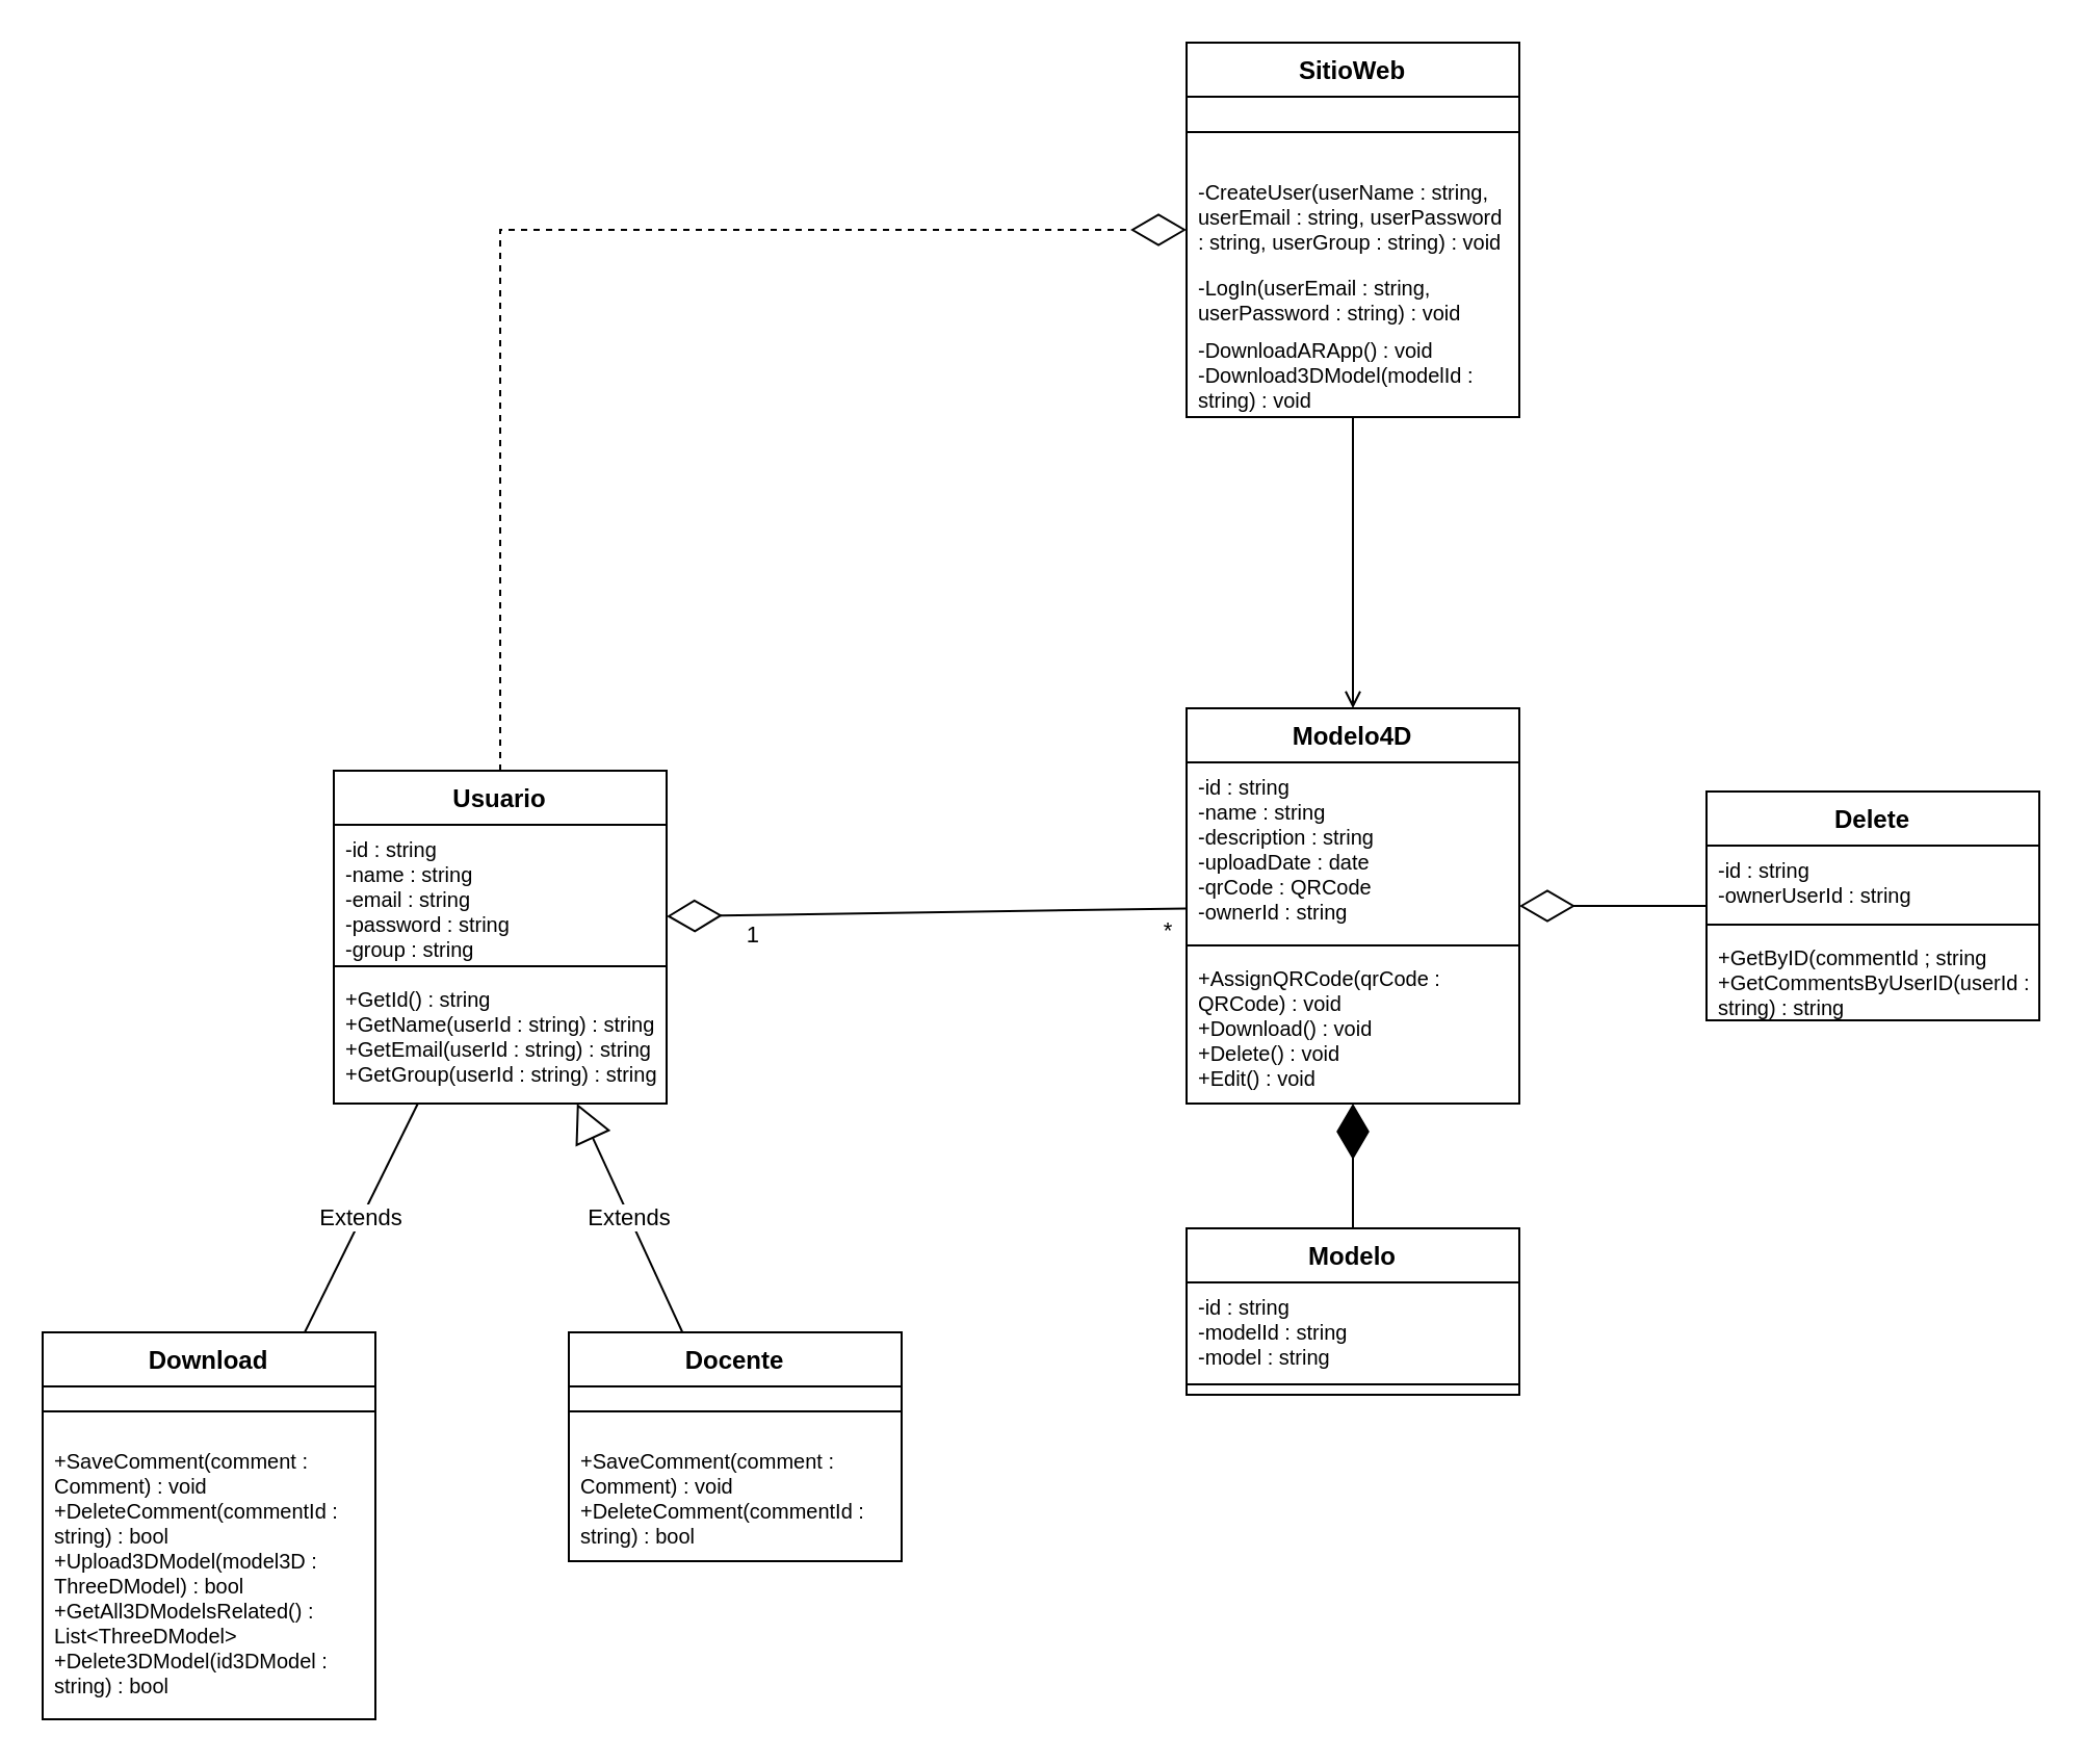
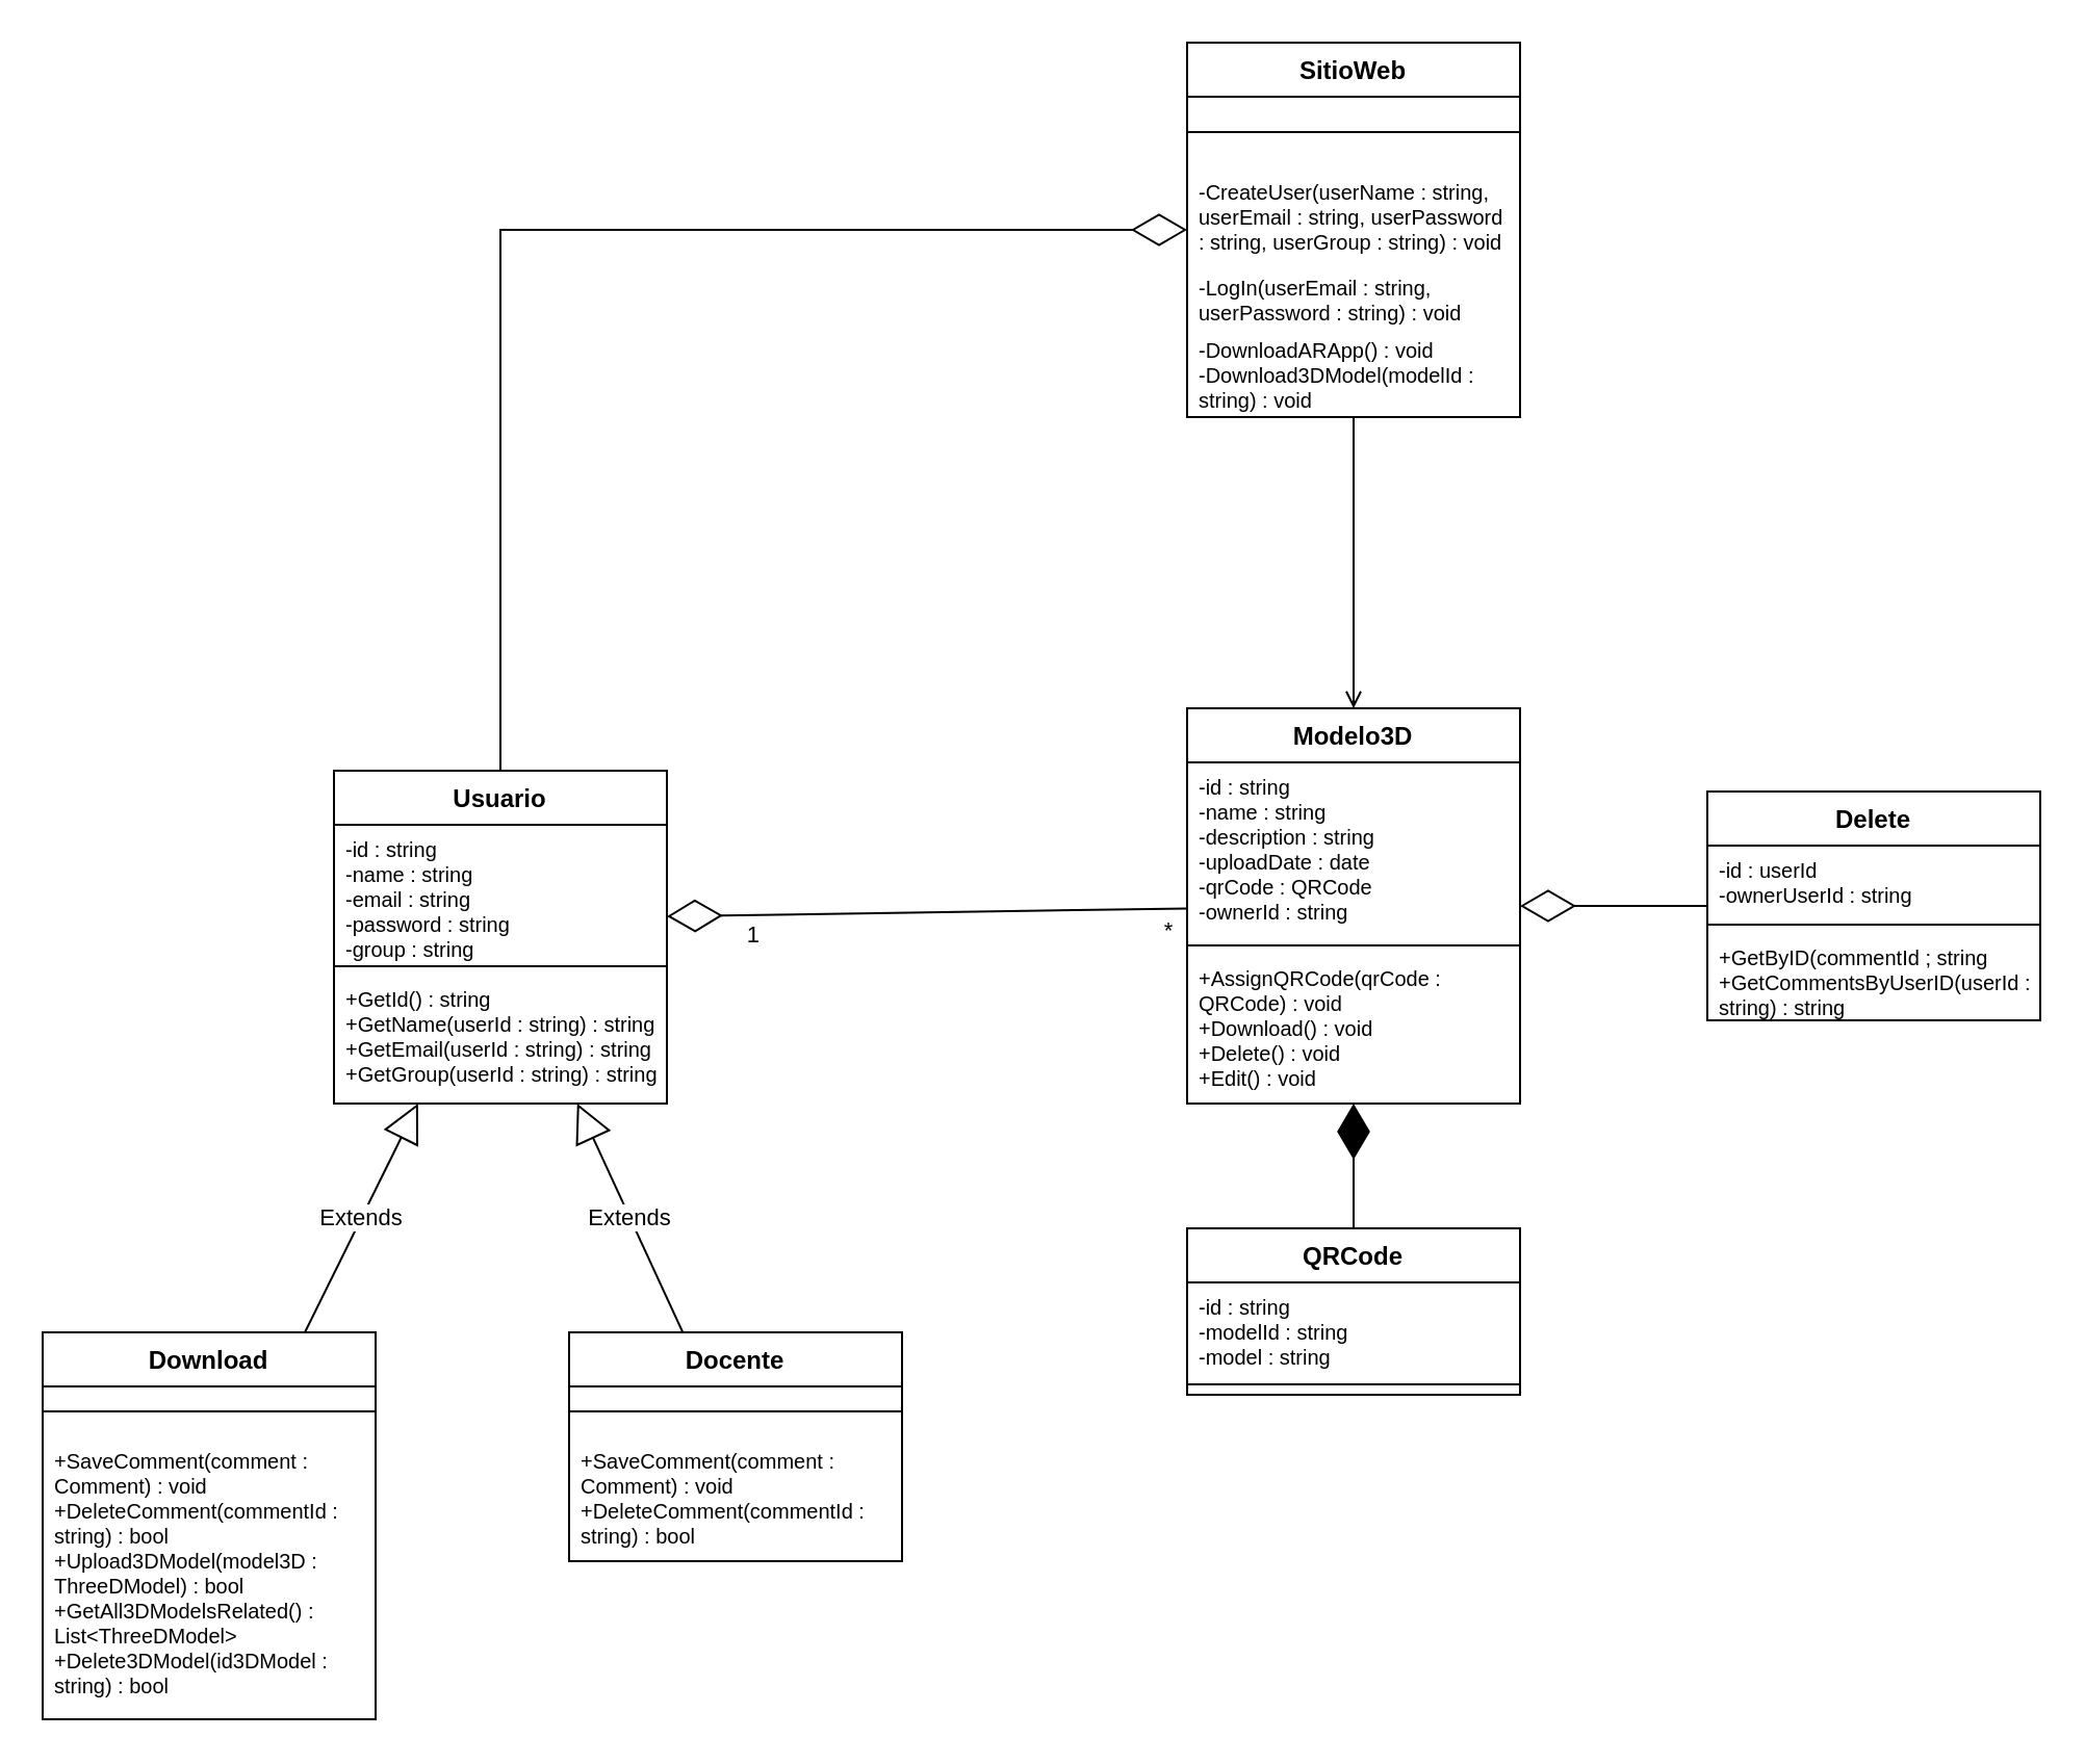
- <mxCell id="28" value="" style="endArrow=diamondThin;endFill=0;endSize=24;html=1;rounded=0;dashed=1;" edge="1" parent="1" source="7" target="2"><mxGeometry width="160" relative="1" as="geometry"><mxPoint x="170" y="340" as="sourcePoint" /><mxPoint x="330" y="340" as="targetPoint" /><Array as="points"><mxPoint x="240" y="110" /></Array></mxGeometry></mxCell>
+ <mxCell id="28" value="" style="endArrow=diamondThin;endFill=0;endSize=24;html=1;rounded=0;" edge="1" parent="1" source="7" target="2"><mxGeometry width="160" relative="1" as="geometry"><mxPoint x="170" y="340" as="sourcePoint" /><mxPoint x="330" y="340" as="targetPoint" /><Array as="points"><mxPoint x="240" y="110" /></Array></mxGeometry></mxCell>
- <mxCell id="17" value="Modelo4D" style="swimlane;fontStyle=1;align=center;verticalAlign=top;childLayout=stackLayout;horizontal=1;startSize=26;horizontalStack=0;resizeParent=1;resizeParentMax=0;resizeLast=0;collapsible=1;marginBottom=0;whiteSpace=wrap;html=1;" vertex="1" parent="1"><mxGeometry x="570" y="340" width="160" height="190" as="geometry" /></mxCell>
+ <mxCell id="17" value="Modelo3D" style="swimlane;fontStyle=1;align=center;verticalAlign=top;childLayout=stackLayout;horizontal=1;startSize=26;horizontalStack=0;resizeParent=1;resizeParentMax=0;resizeLast=0;collapsible=1;marginBottom=0;whiteSpace=wrap;html=1;" vertex="1" parent="1"><mxGeometry x="570" y="340" width="160" height="190" as="geometry" /></mxCell>
- <mxCell id="25" value="-id : string&lt;div style=&quot;font-size: 10px;&quot;&gt;-ownerUserId : string&lt;/div&gt;" style="text;strokeColor=none;fillColor=none;align=left;verticalAlign=top;spacingLeft=4;spacingRight=4;overflow=hidden;rotatable=0;points=[[0,0.5],[1,0.5]];portConstraint=eastwest;whiteSpace=wrap;html=1;fontSize=10;" vertex="1" parent="24"><mxGeometry y="26" width="160" height="34" as="geometry" /></mxCell>
+ <mxCell id="25" value="-id : userId&lt;div style=&quot;font-size: 10px;&quot;&gt;-ownerUserId : string&lt;/div&gt;" style="text;strokeColor=none;fillColor=none;align=left;verticalAlign=top;spacingLeft=4;spacingRight=4;overflow=hidden;rotatable=0;points=[[0,0.5],[1,0.5]];portConstraint=eastwest;whiteSpace=wrap;html=1;fontSize=10;" vertex="1" parent="24"><mxGeometry y="26" width="160" height="34" as="geometry" /></mxCell>
- <mxCell id="33" value="Extends" style="endArrow=none;endSize=16;endFill=0;html=1;rounded=0;" edge="1" parent="1" source="11" target="7"><mxGeometry width="160" relative="1" as="geometry"><mxPoint x="80" y="540" as="sourcePoint" /><mxPoint x="240" y="540" as="targetPoint" /></mxGeometry></mxCell>
+ <mxCell id="33" value="Extends" style="endArrow=block;endSize=16;endFill=0;html=1;rounded=0;" edge="1" parent="1" source="11" target="7"><mxGeometry width="160" relative="1" as="geometry"><mxPoint x="80" y="540" as="sourcePoint" /><mxPoint x="240" y="540" as="targetPoint" /></mxGeometry></mxCell>
- <mxCell id="21" value="Modelo" style="swimlane;fontStyle=1;align=center;verticalAlign=top;childLayout=stackLayout;horizontal=1;startSize=26;horizontalStack=0;resizeParent=1;resizeParentMax=0;resizeLast=0;collapsible=1;marginBottom=0;whiteSpace=wrap;html=1;" vertex="1" parent="1"><mxGeometry x="570" y="590" width="160" height="80" as="geometry" /></mxCell>
+ <mxCell id="21" value="QRCode" style="swimlane;fontStyle=1;align=center;verticalAlign=top;childLayout=stackLayout;horizontal=1;startSize=26;horizontalStack=0;resizeParent=1;resizeParentMax=0;resizeLast=0;collapsible=1;marginBottom=0;whiteSpace=wrap;html=1;" vertex="1" parent="1"><mxGeometry x="570" y="590" width="160" height="80" as="geometry" /></mxCell>
